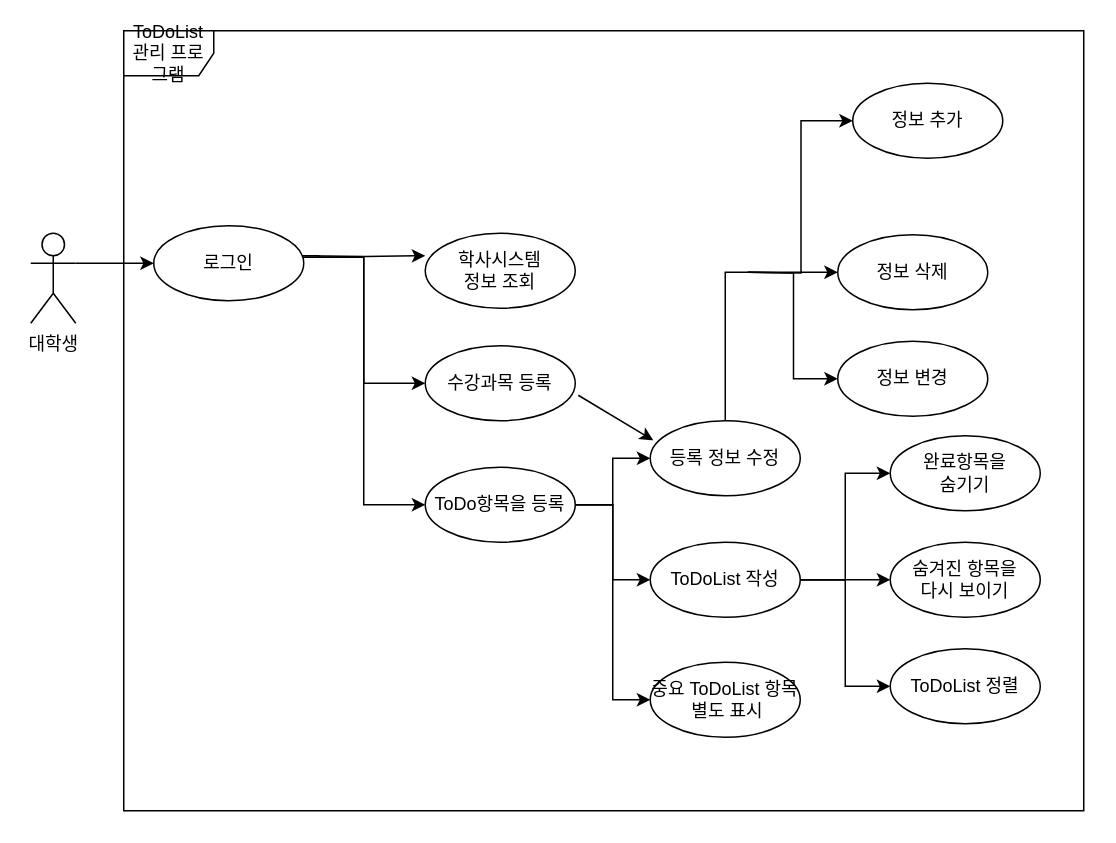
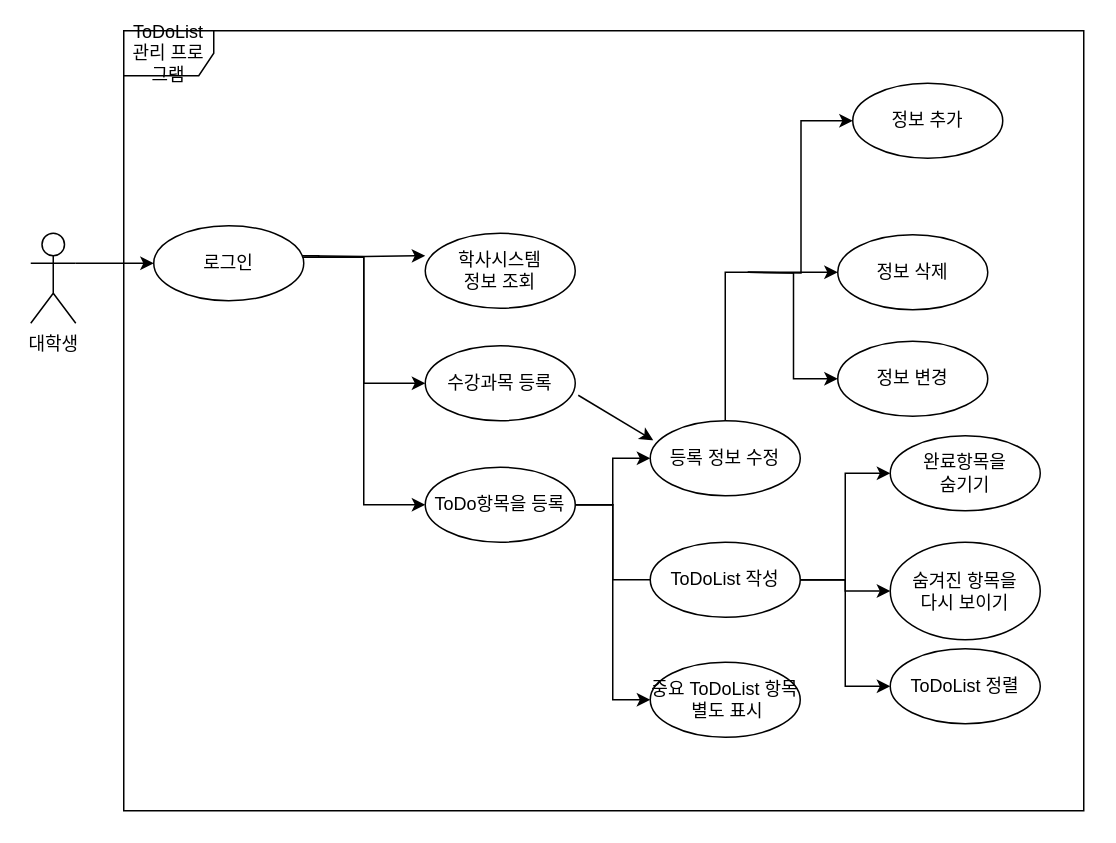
- <mxCell id="16" style="edgeStyle=orthogonalEdgeStyle;rounded=0;orthogonalLoop=1;jettySize=auto;html=1;exitX=1;exitY=0.5;exitDx=0;exitDy=0;entryX=0;entryY=0.5;entryDx=0;entryDy=0;" parent="1" source="18" target="14" edge="1"><mxGeometry relative="1" as="geometry" /></mxCell>
+ <mxCell id="16" style="edgeStyle=orthogonalEdgeStyle;rounded=0;orthogonalLoop=1;jettySize=auto;html=1;exitX=1;exitY=0.5;exitDx=0;exitDy=0;entryX=0;entryY=0.5;entryDx=0;entryDy=0;endArrow=none;" parent="1" source="18" target="14" edge="1"><mxGeometry relative="1" as="geometry" /></mxCell>
- <mxCell id="9" value="숨겨진 항목을&lt;br&gt;다시 보이기" style="ellipse;whiteSpace=wrap;html=1;" parent="1" vertex="1"><mxGeometry x="593" y="361" width="100" height="50" as="geometry" /></mxCell>
+ <mxCell id="9" value="숨겨진 항목을&lt;br&gt;다시 보이기" style="ellipse;whiteSpace=wrap;html=1;" parent="1" vertex="1"><mxGeometry x="593" y="361" width="100" height="65" as="geometry" /></mxCell>
